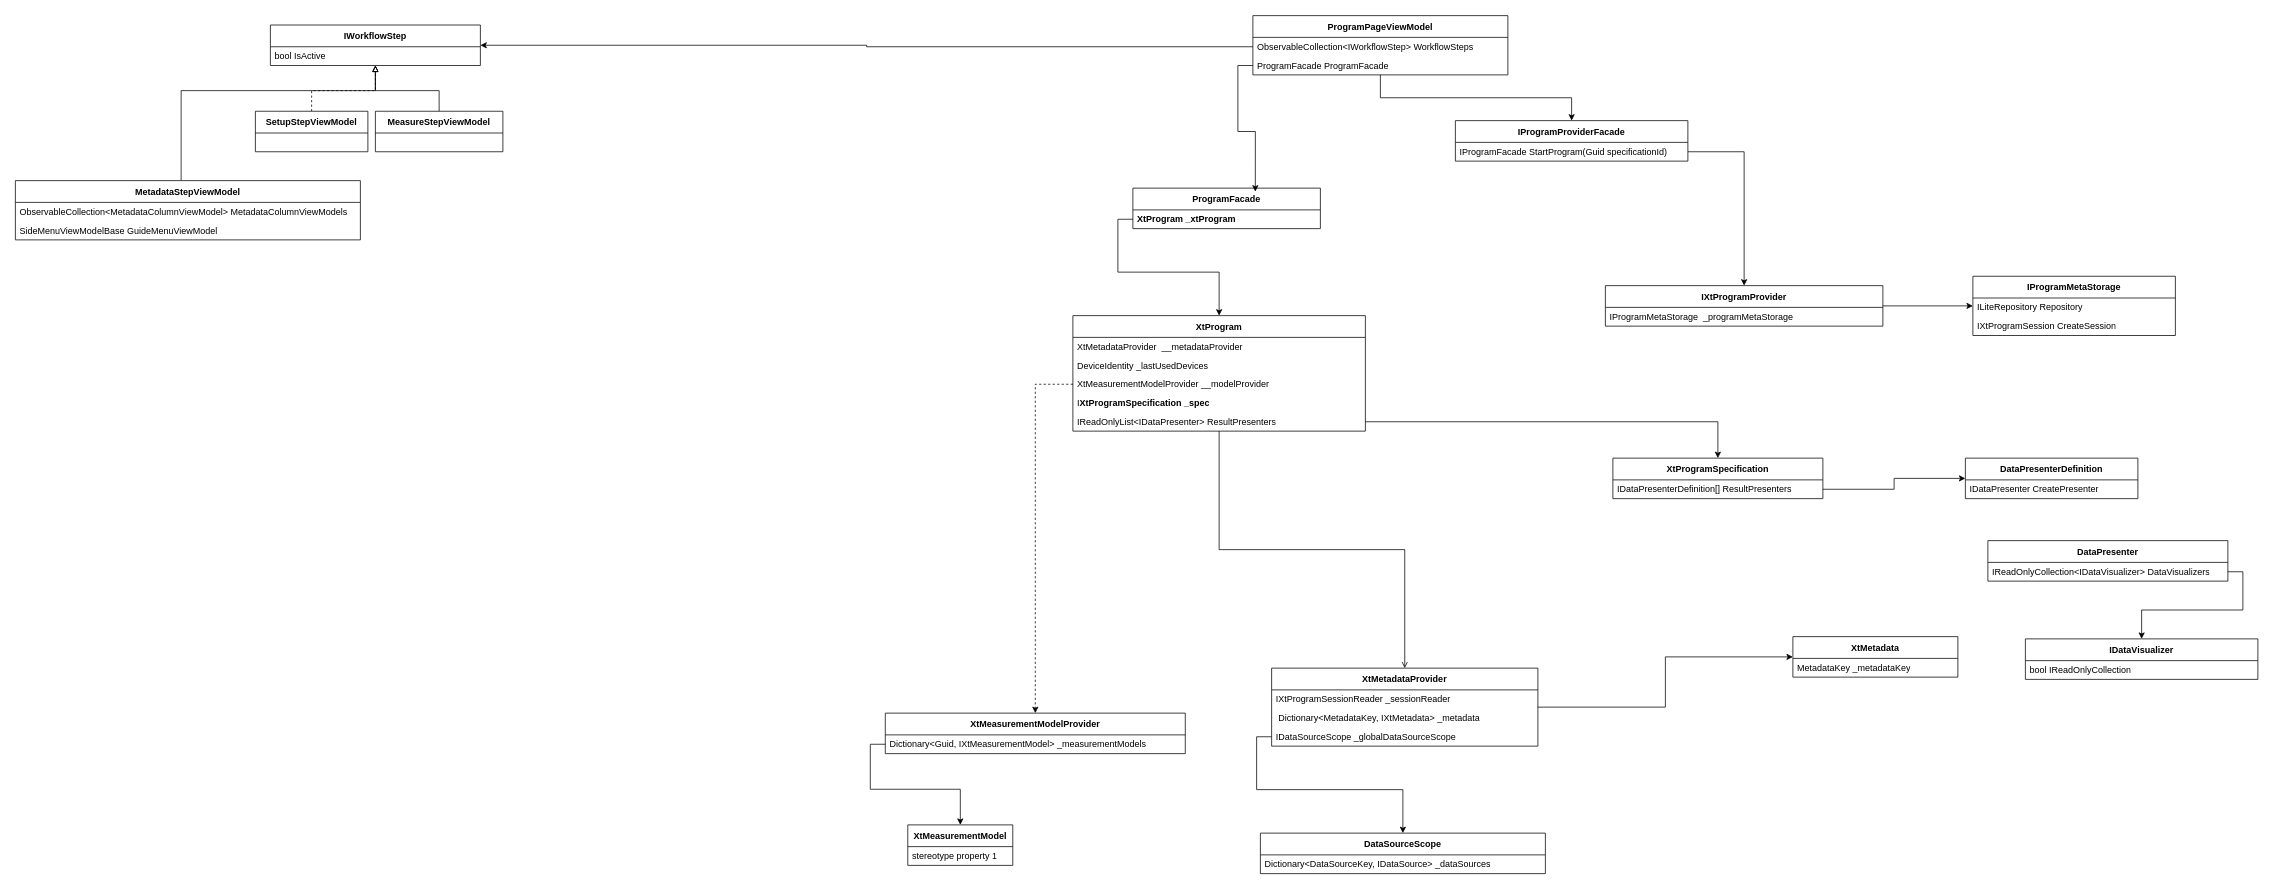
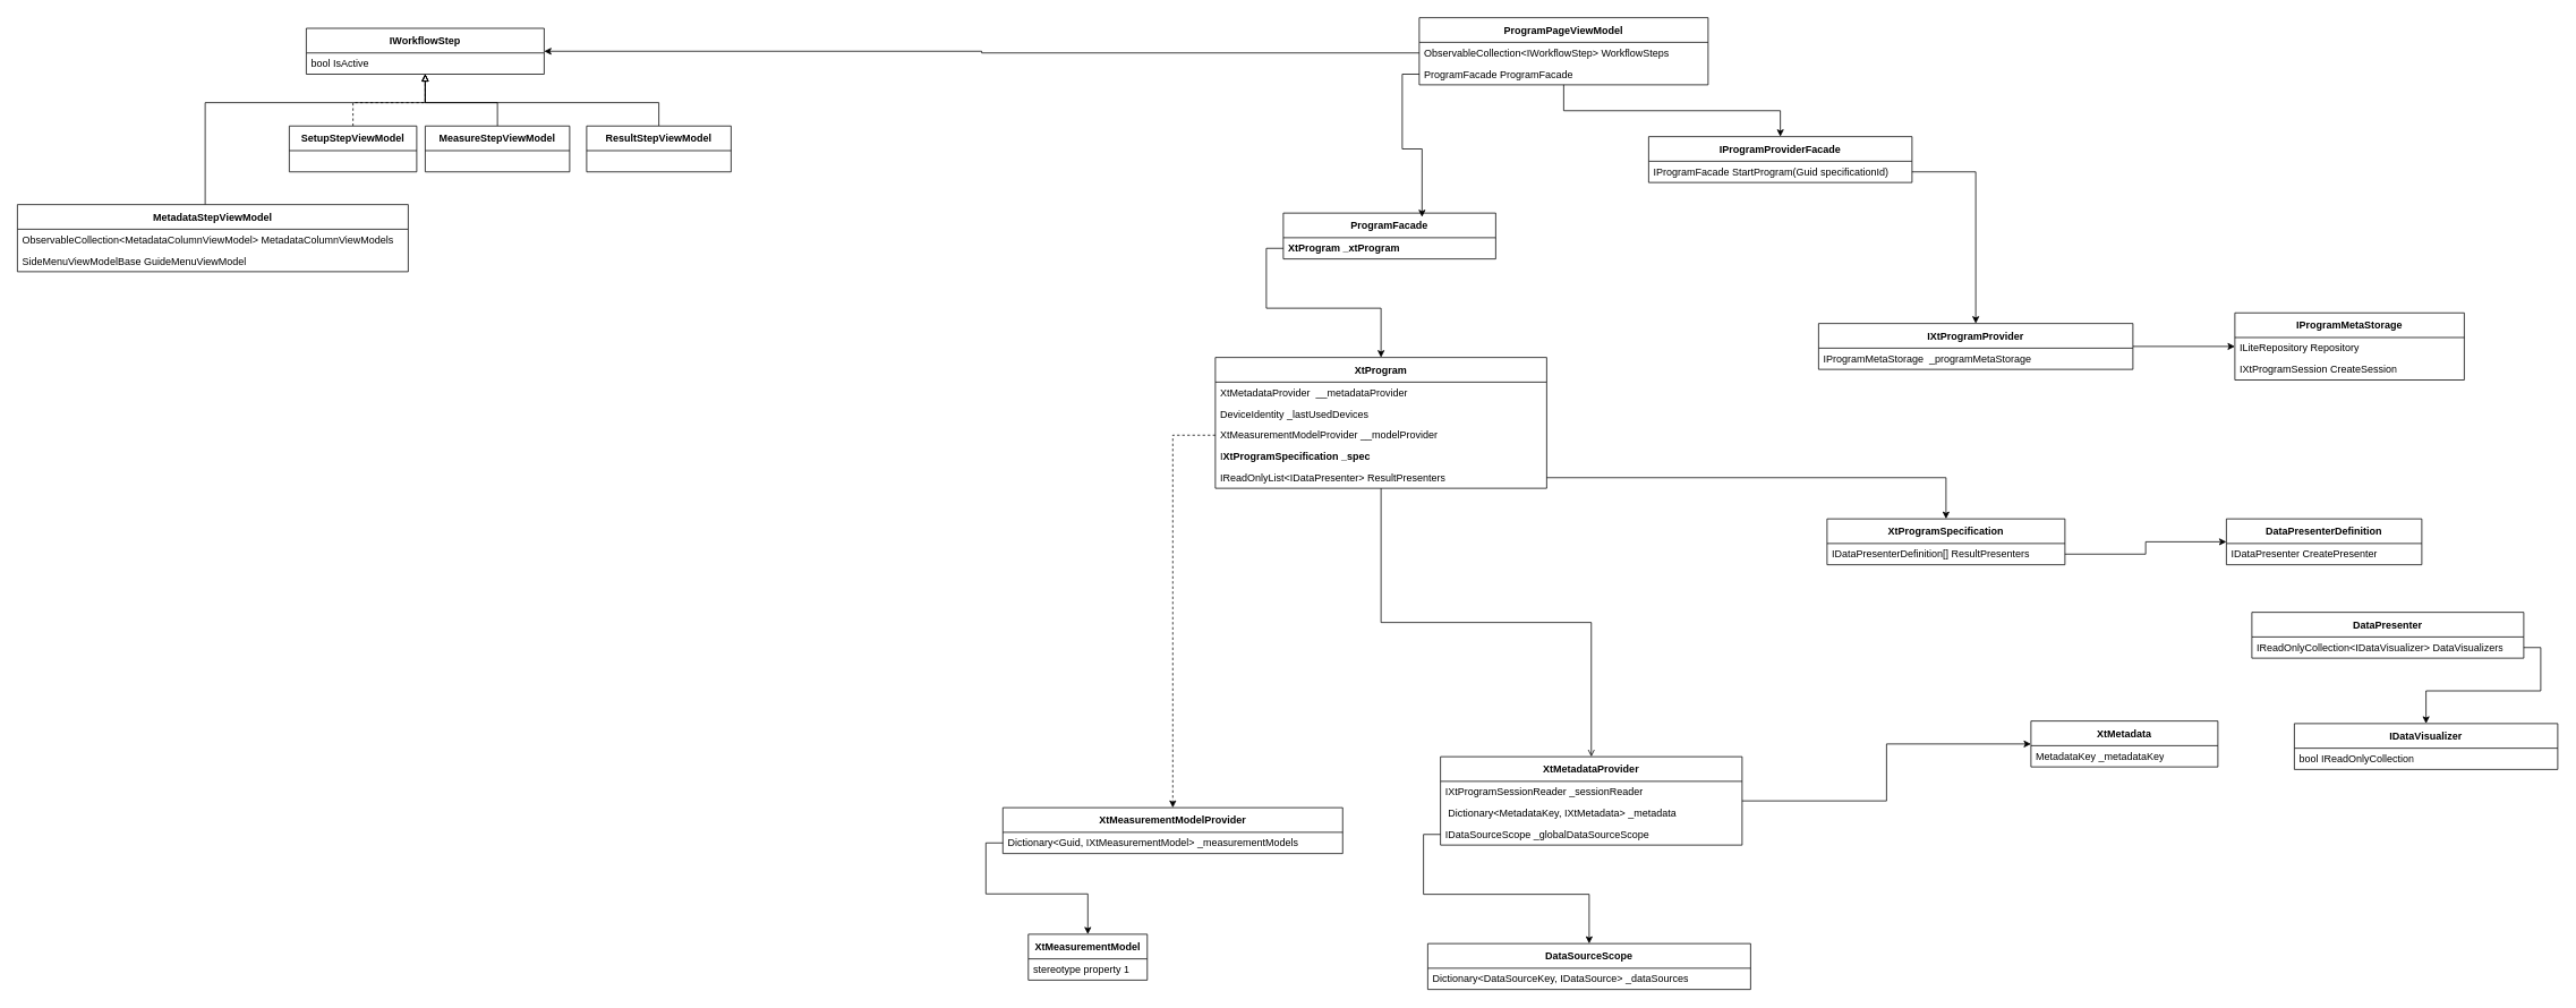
+ <mxCell id="62" style="edgeStyle=orthogonalEdgeStyle;rounded=0;orthogonalLoop=1;jettySize=auto;html=1;endArrow=block;endFill=0;" edge="1" parent="1" source="63" target="53"><mxGeometry relative="1" as="geometry"><Array as="points"><mxPoint x="775" y="120" /><mxPoint x="500" y="120" /></Array></mxGeometry></mxCell>
+ <mxCell id="63" value="ResultStepViewModel" style="swimlane;fontStyle=1;align=center;verticalAlign=middle;childLayout=stackLayout;horizontal=1;startSize=29;horizontalStack=0;resizeParent=1;resizeParentMax=0;resizeLast=0;collapsible=0;marginBottom=0;html=1;whiteSpace=wrap;" vertex="1" parent="1"><mxGeometry x="690" y="147.5" width="170" height="54" as="geometry" /></mxCell>
